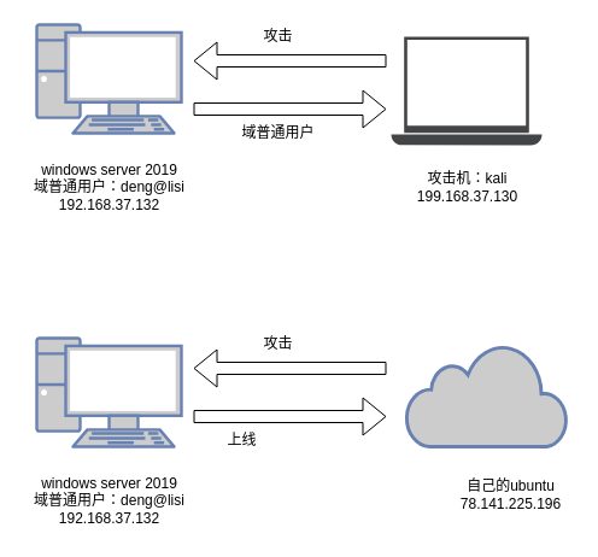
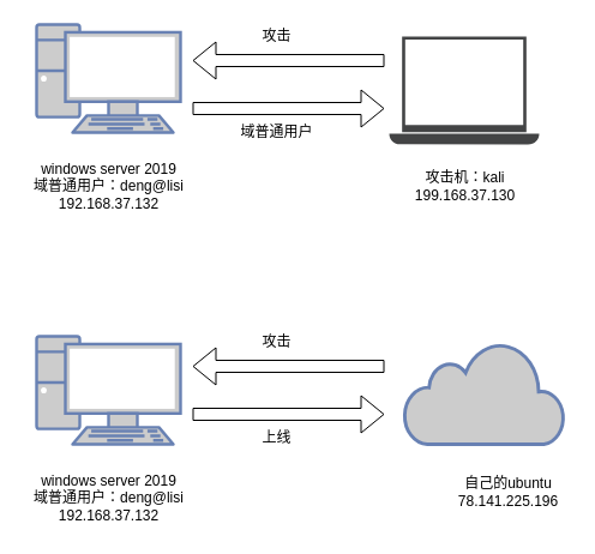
- <mxCell id="16" value="&lt;font style=&quot;vertical-align: inherit&quot;&gt;&lt;font style=&quot;vertical-align: inherit&quot;&gt;上线&lt;/font&gt;&lt;/font&gt;" style="text;html=1;align=center;verticalAlign=middle;resizable=0;points=[];autosize=1;strokeColor=none;" vertex="1" parent="1"><mxGeometry x="180" y="355" width="40" height="20" as="geometry" /></mxCell>
+ <mxCell id="16" value="&lt;font style=&quot;vertical-align: inherit&quot;&gt;&lt;font style=&quot;vertical-align: inherit&quot;&gt;上线&lt;/font&gt;&lt;/font&gt;" style="text;html=1;align=center;verticalAlign=middle;resizable=0;points=[];autosize=1;strokeColor=none;" vertex="1" parent="1"><mxGeometry x="210" y="355" width="40" height="20" as="geometry" /></mxCell>
